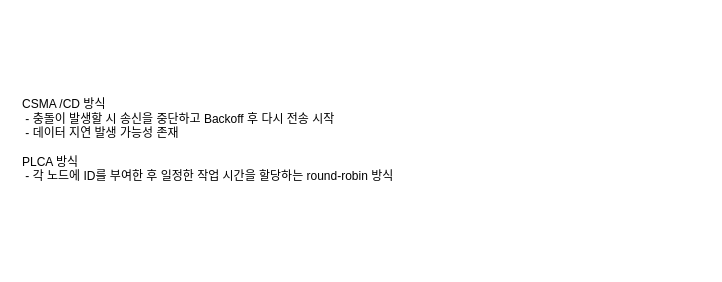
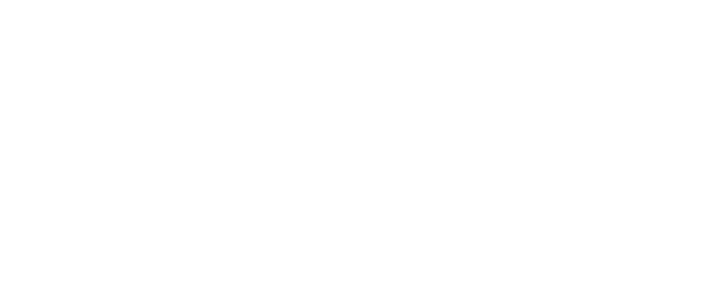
- <mxCell id="2" value="CSMA /CD 방식&lt;br&gt;&amp;nbsp;- 충돌이 발생할 시 송신을 중단하고 Backoff 후 다시 전송 시작&lt;br&gt;&amp;nbsp;- 데이터 지연 발생 가능성 존재&lt;br&gt;&lt;br&gt;PLCA 방식&lt;br&gt;&amp;nbsp;- 각 노드에 ID를 부여한 후 일정한 작업 시간을 할당하는 round-robin 방식" style="text;html=1;strokeColor=none;fillColor=none;align=left;verticalAlign=middle;whiteSpace=wrap;rounded=0;" vertex="1" parent="1"><mxGeometry x="20" y="20" width="680" height="240" as="geometry" /></mxCell>
